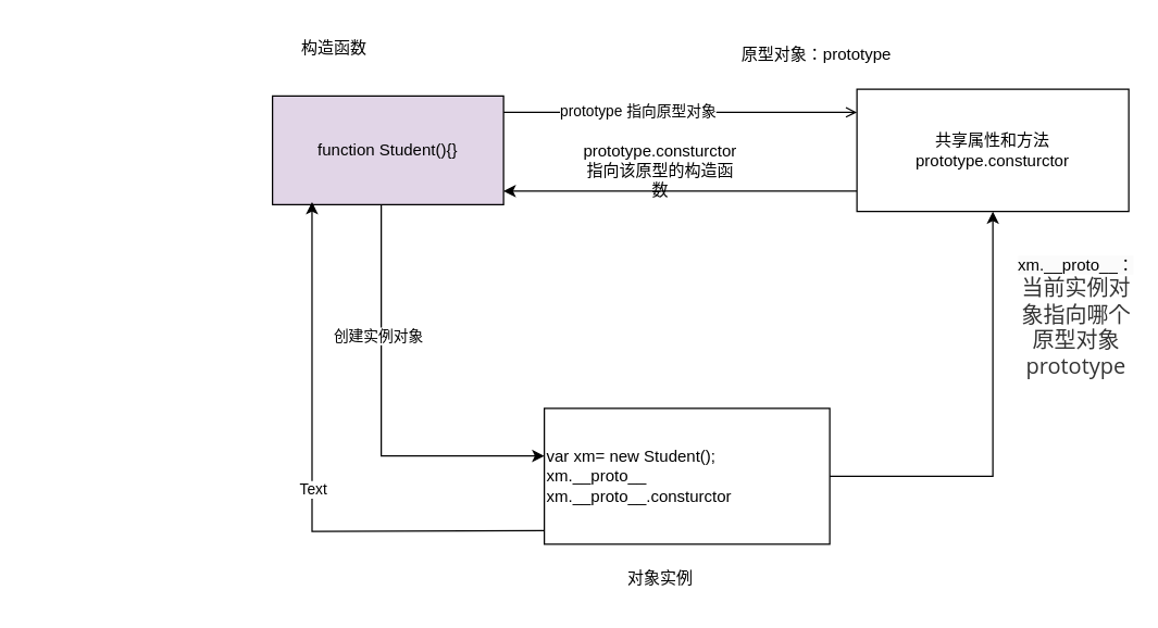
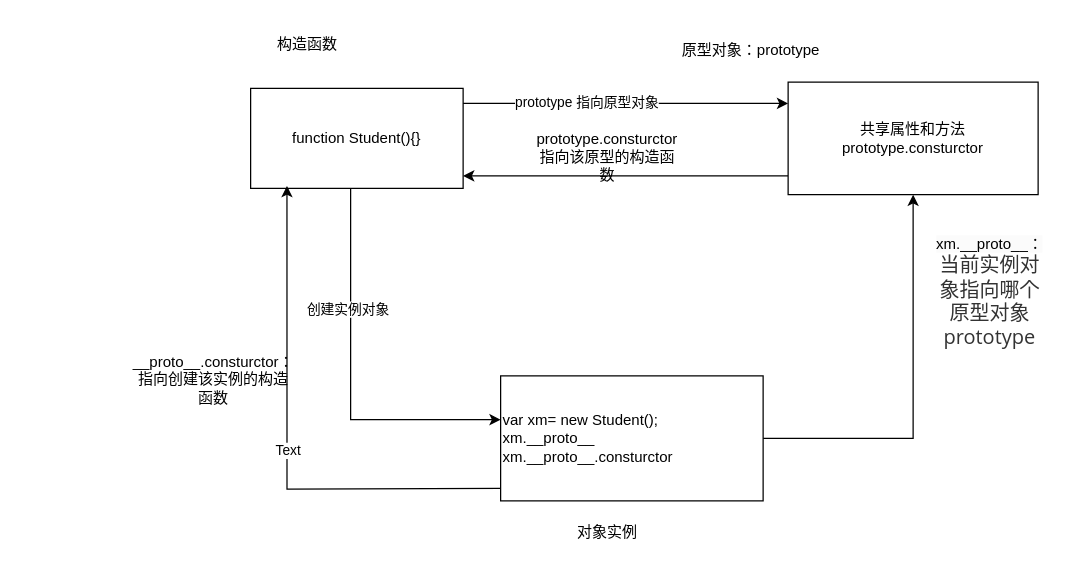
- <mxCell id="16" value="" style="endArrow=open;html=1;rounded=0;entryX=0;entryY=0.189;entryDx=0;entryDy=0;entryPerimeter=0;exitX=1;exitY=0.15;exitDx=0;exitDy=0;exitPerimeter=0;" edge="1" parent="1" source="4" target="6"><mxGeometry width="50" height="50" relative="1" as="geometry"><mxPoint x="470" y="80" as="sourcePoint" /><mxPoint x="520" y="30" as="targetPoint" /></mxGeometry></mxCell>
+ <mxCell id="16" value="" style="endArrow=classic;html=1;rounded=0;entryX=0;entryY=0.189;entryDx=0;entryDy=0;entryPerimeter=0;exitX=1;exitY=0.15;exitDx=0;exitDy=0;exitPerimeter=0;" edge="1" parent="1" source="4" target="6"><mxGeometry width="50" height="50" relative="1" as="geometry"><mxPoint x="470" y="80" as="sourcePoint" /><mxPoint x="520" y="30" as="targetPoint" /></mxGeometry></mxCell>
- <mxCell id="4" value="function Student(){}" style="rounded=0;whiteSpace=wrap;html=1;fillColor=#e1d5e7;" vertex="1" parent="1"><mxGeometry x="200" y="70" width="170" height="80" as="geometry" /></mxCell>
+ <mxCell id="4" value="function Student(){}" style="rounded=0;whiteSpace=wrap;html=1;" vertex="1" parent="1"><mxGeometry x="200" y="70" width="170" height="80" as="geometry" /></mxCell>
+ <mxCell id="18" value="&lt;span style=&quot;text-align: left; text-wrap-mode: wrap;&quot;&gt;__proto__.consturctor：指向创建该实例的构造函数&lt;/span&gt;" style="text;html=1;align=center;verticalAlign=middle;resizable=0;points=[];autosize=1;strokeColor=none;fillColor=none;" vertex="1" parent="1"><mxGeometry x="20" y="288" width="300" height="30" as="geometry" /></mxCell>
